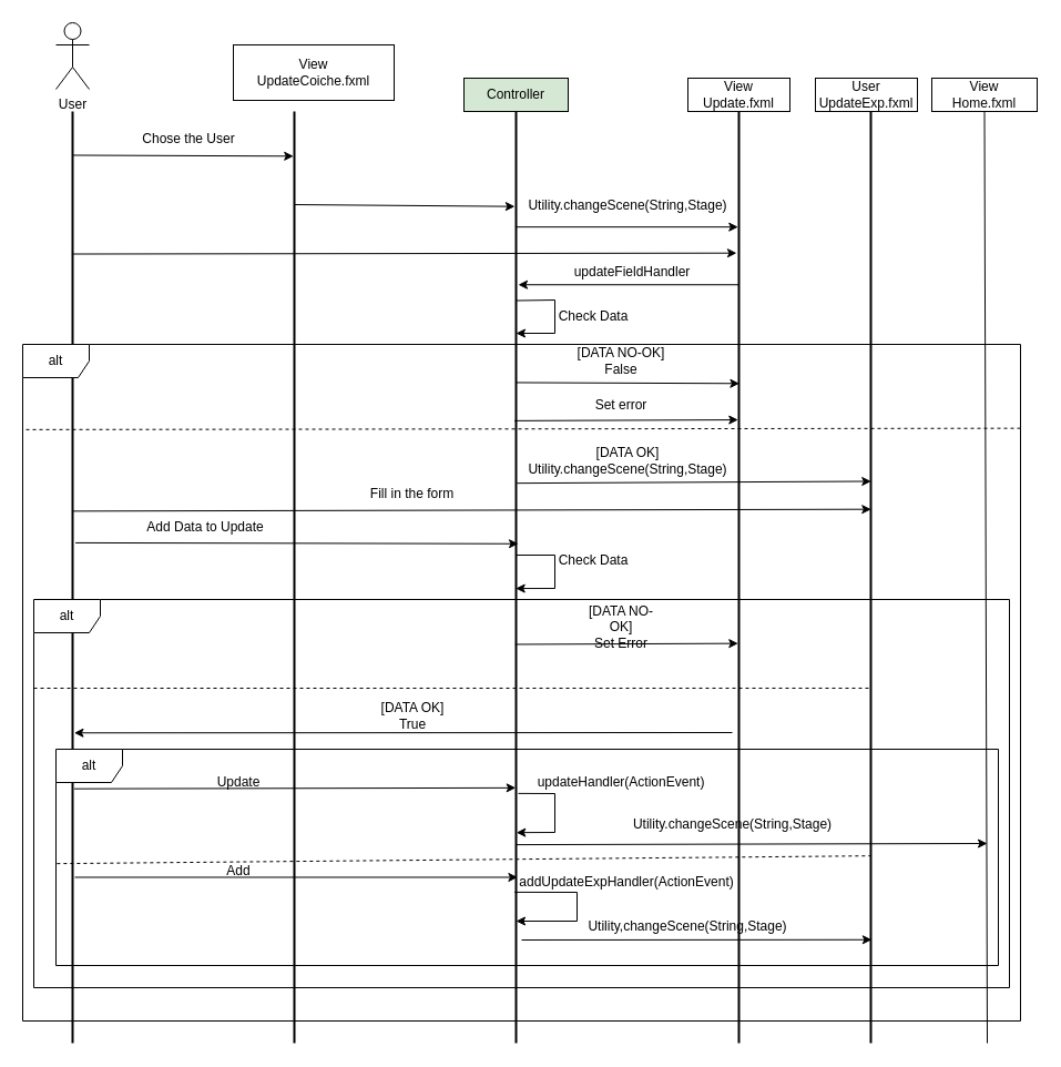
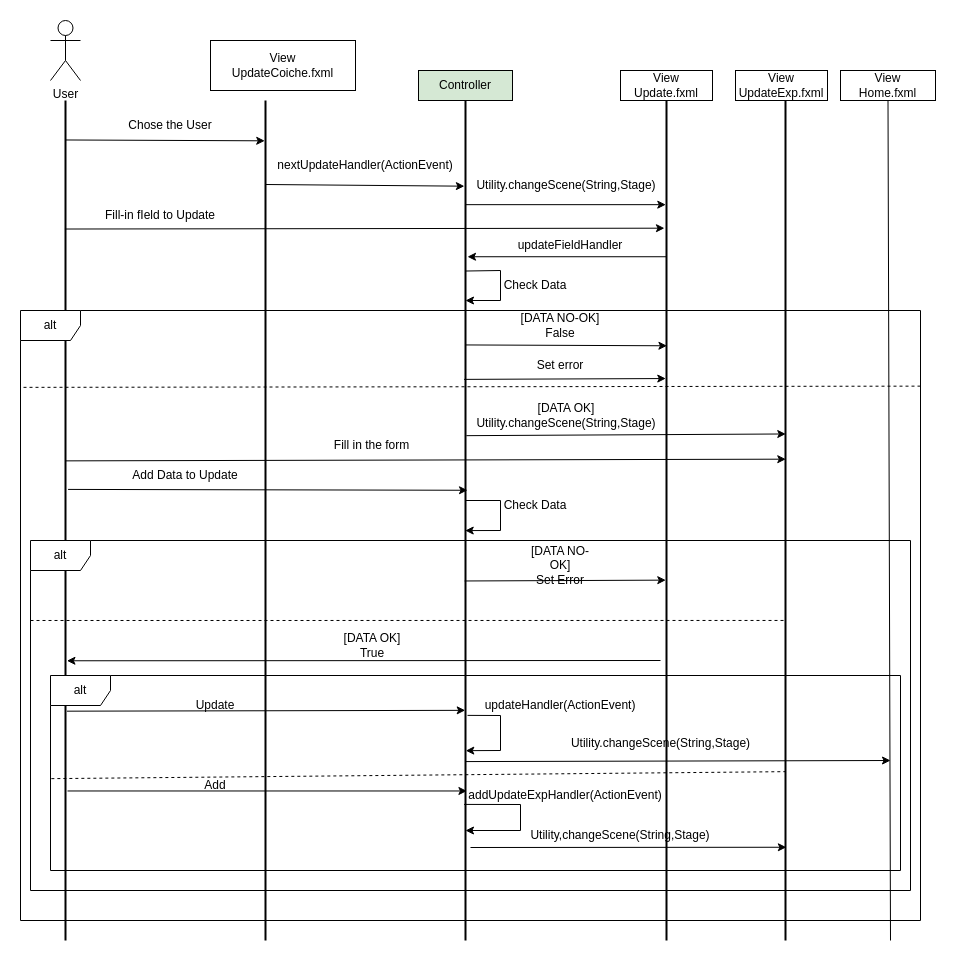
- <mxCell id="35" value="User&lt;br&gt;UpdateExp.fxml" style="rounded=0;whiteSpace=wrap;html=1;" vertex="1" parent="1"><mxGeometry x="735" y="70" width="92" height="30" as="geometry" /></mxCell>
+ <mxCell id="35" value="View&lt;br&gt;UpdateExp.fxml" style="rounded=0;whiteSpace=wrap;html=1;" vertex="1" parent="1"><mxGeometry x="735" y="70" width="92" height="30" as="geometry" /></mxCell>
+ <mxCell id="11" value="nextUpdateHandler(ActionEvent)" style="text;html=1;strokeColor=none;fillColor=none;align=center;verticalAlign=middle;whiteSpace=wrap;rounded=0;" vertex="1" parent="1"><mxGeometry x="285" y="150" width="160" height="30" as="geometry" /></mxCell>
+ <mxCell id="48" value="Fill-in fIeld to Update" style="text;html=1;strokeColor=none;fillColor=none;align=center;verticalAlign=middle;whiteSpace=wrap;rounded=0;" vertex="1" parent="1"><mxGeometry x="100" y="200" width="120" height="30" as="geometry" /></mxCell>
